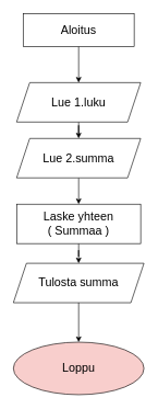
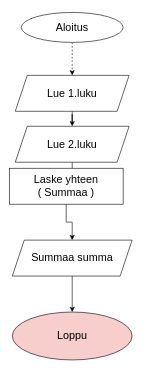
- <mxCell id="3" value="&lt;font style=&quot;font-size: 18px;&quot;&gt;Aloitus&lt;/font&gt;" style="whiteSpace=wrap;html=1;rounded=0;" parent="1" vertex="1"><mxGeometry x="35" y="20" width="170" height="50" as="geometry" /></mxCell>
+ <mxCell id="3" value="&lt;font style=&quot;font-size: 18px;&quot;&gt;Aloitus&lt;/font&gt;" style="ellipse;whiteSpace=wrap;html=1;" parent="1" vertex="1"><mxGeometry x="35" y="20" width="170" height="50" as="geometry" /></mxCell>
- <mxCell id="2" value="" style="edgeStyle=orthogonalEdgeStyle;rounded=0;orthogonalLoop=1;jettySize=auto;html=1;fontSize=18;" parent="1" source="3" target="5" edge="1"><mxGeometry relative="1" as="geometry" /></mxCell>
+ <mxCell id="2" value="" style="edgeStyle=orthogonalEdgeStyle;rounded=0;orthogonalLoop=1;jettySize=auto;html=1;fontSize=18;dashed=1;" parent="1" source="3" target="5" edge="1"><mxGeometry relative="1" as="geometry" /></mxCell>
- <mxCell id="7" value="Lue 2.summa" style="shape=parallelogram;perimeter=parallelogramPerimeter;whiteSpace=wrap;html=1;fixedSize=1;fontSize=18;" parent="1" vertex="1"><mxGeometry x="25" y="210" width="190" height="60" as="geometry" /></mxCell>
+ <mxCell id="7" value="Lue 2.luku" style="shape=parallelogram;perimeter=parallelogramPerimeter;whiteSpace=wrap;html=1;fixedSize=1;fontSize=18;" parent="1" vertex="1"><mxGeometry x="25" y="210" width="190" height="60" as="geometry" /></mxCell>
- <mxCell id="9" value="Laske yhteen&lt;br&gt;( Summaa )" style="rounded=0;whiteSpace=wrap;html=1;fontSize=18;" parent="1" vertex="1"><mxGeometry x="25" y="310" width="190" height="60" as="geometry" /></mxCell>
+ <mxCell id="9" value="Laske yhteen&lt;br&gt;( Summaa )" style="rounded=0;whiteSpace=wrap;html=1;fontSize=18;" parent="1" vertex="1"><mxGeometry x="15" y="280" width="190" height="60" as="geometry" /></mxCell>
- <mxCell id="11" value="Tulosta summa" style="shape=parallelogram;perimeter=parallelogramPerimeter;whiteSpace=wrap;html=1;fixedSize=1;fontSize=18;" parent="1" vertex="1"><mxGeometry x="20" y="400" width="200" height="60" as="geometry" /></mxCell>
+ <mxCell id="11" value="Summaa summa" style="shape=parallelogram;perimeter=parallelogramPerimeter;whiteSpace=wrap;html=1;fixedSize=1;fontSize=18;" parent="1" vertex="1"><mxGeometry x="20" y="400" width="200" height="60" as="geometry" /></mxCell>
